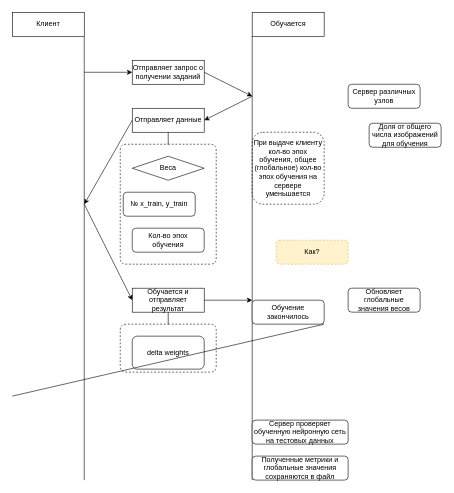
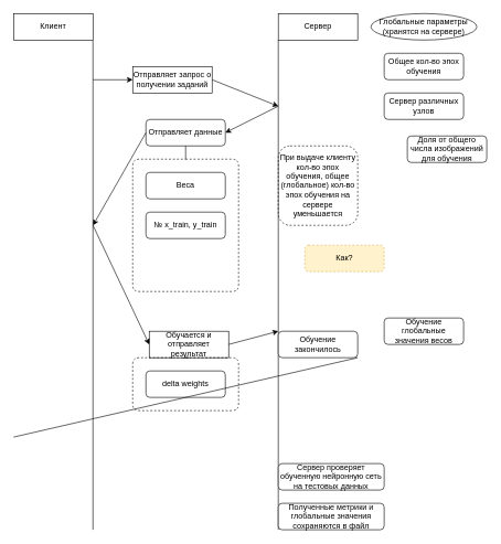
- <mxCell id="18" value="Обучается" style="rounded=0;whiteSpace=wrap;html=1;" vertex="1" parent="1"><mxGeometry x="420" y="20" width="120" height="40" as="geometry" /></mxCell>
+ <mxCell id="18" value="Сервер" style="rounded=0;whiteSpace=wrap;html=1;" vertex="1" parent="1"><mxGeometry x="420" y="20" width="120" height="40" as="geometry" /></mxCell>
+ <mxCell id="13" value="Глобальные параметры (хранятся на сервере)" style="ellipse;whiteSpace=wrap;html=1;" vertex="1" parent="1"><mxGeometry x="560" y="20" width="160" height="40" as="geometry" /></mxCell>
+ <mxCell id="12" value="Общее кол-во эпох обучения" style="rounded=1;whiteSpace=wrap;html=1;" vertex="1" parent="1"><mxGeometry x="580" y="80" width="120" height="40" as="geometry" /></mxCell>
- <mxCell id="2" value="Отправляет запрос о получении заданий" style="rounded=0;whiteSpace=wrap;html=1;" vertex="1" parent="1"><mxGeometry x="220" y="100" width="120" height="40" as="geometry" /></mxCell>
+ <mxCell id="2" value="Отправляет запрос о получении заданий" style="rounded=0;whiteSpace=wrap;html=1;" vertex="1" parent="1"><mxGeometry x="200" y="100" width="120" height="40" as="geometry" /></mxCell>
- <mxCell id="5" value="Отправляет данные" style="rounded=0;whiteSpace=wrap;html=1;" vertex="1" parent="1"><mxGeometry x="220" y="180" width="120" height="40" as="geometry" /></mxCell>
+ <mxCell id="5" value="Отправляет данные" style="whiteSpace=wrap;html=1;rounded=1;" vertex="1" parent="1"><mxGeometry x="220" y="180" width="120" height="40" as="geometry" /></mxCell>
- <mxCell id="6" value="Веса" style="rhombus;whiteSpace=wrap;html=1;" vertex="1" parent="1"><mxGeometry x="220" y="260" width="120" height="40" as="geometry" /></mxCell>
+ <mxCell id="6" value="Веса" style="rounded=1;whiteSpace=wrap;html=1;" vertex="1" parent="1"><mxGeometry x="220" y="260" width="120" height="40" as="geometry" /></mxCell>
- <mxCell id="7" value="№ x_train, y_train" style="rounded=1;whiteSpace=wrap;html=1;" vertex="1" parent="1"><mxGeometry x="205" y="320" width="120" height="40" as="geometry" /></mxCell>
+ <mxCell id="7" value="№ x_train, y_train" style="rounded=1;whiteSpace=wrap;html=1;" vertex="1" parent="1"><mxGeometry x="220" y="320" width="120" height="40" as="geometry" /></mxCell>
- <mxCell id="8" value="Кол-во эпох обучения" style="rounded=1;whiteSpace=wrap;html=1;" vertex="1" parent="1"><mxGeometry x="220" y="380" width="120" height="40" as="geometry" /></mxCell>
- <mxCell id="26" value="Как?" style="rounded=1;whiteSpace=wrap;html=1;dashed=1;fillColor=#fff2cc;strokeColor=#d6b656;" vertex="1" parent="1"><mxGeometry x="460" y="400" width="120" height="40" as="geometry" /></mxCell>
+ <mxCell id="26" value="Как?" style="rounded=1;whiteSpace=wrap;html=1;dashed=1;fillColor=#fff2cc;strokeColor=#d6b656;" vertex="1" parent="1"><mxGeometry x="460" y="370" width="120" height="40" as="geometry" /></mxCell>
- <mxCell id="20" value="Обучается и отправляет результат" style="rounded=0;whiteSpace=wrap;html=1;" vertex="1" parent="1"><mxGeometry x="220" y="480" width="120" height="40" as="geometry" /></mxCell>
+ <mxCell id="20" value="Обучается и отправляет результат" style="rounded=0;whiteSpace=wrap;html=1;" vertex="1" parent="1"><mxGeometry x="225" y="500" width="120" height="40" as="geometry" /></mxCell>
- <mxCell id="25" value="Обновляет глобальные значения весов" style="rounded=1;whiteSpace=wrap;html=1;" vertex="1" parent="1"><mxGeometry x="580" y="480" width="120" height="40" as="geometry" /></mxCell>
+ <mxCell id="25" value="Обучение глобальные значения весов" style="rounded=1;whiteSpace=wrap;html=1;" vertex="1" parent="1"><mxGeometry x="580" y="480" width="120" height="40" as="geometry" /></mxCell>
- <mxCell id="22" value="delta weights" style="rounded=1;whiteSpace=wrap;html=1;" vertex="1" parent="1"><mxGeometry x="220" y="560" width="120" height="55" as="geometry" /></mxCell>
+ <mxCell id="22" value="delta weights" style="rounded=1;whiteSpace=wrap;html=1;" vertex="1" parent="1"><mxGeometry x="220" y="560" width="120" height="40" as="geometry" /></mxCell>
